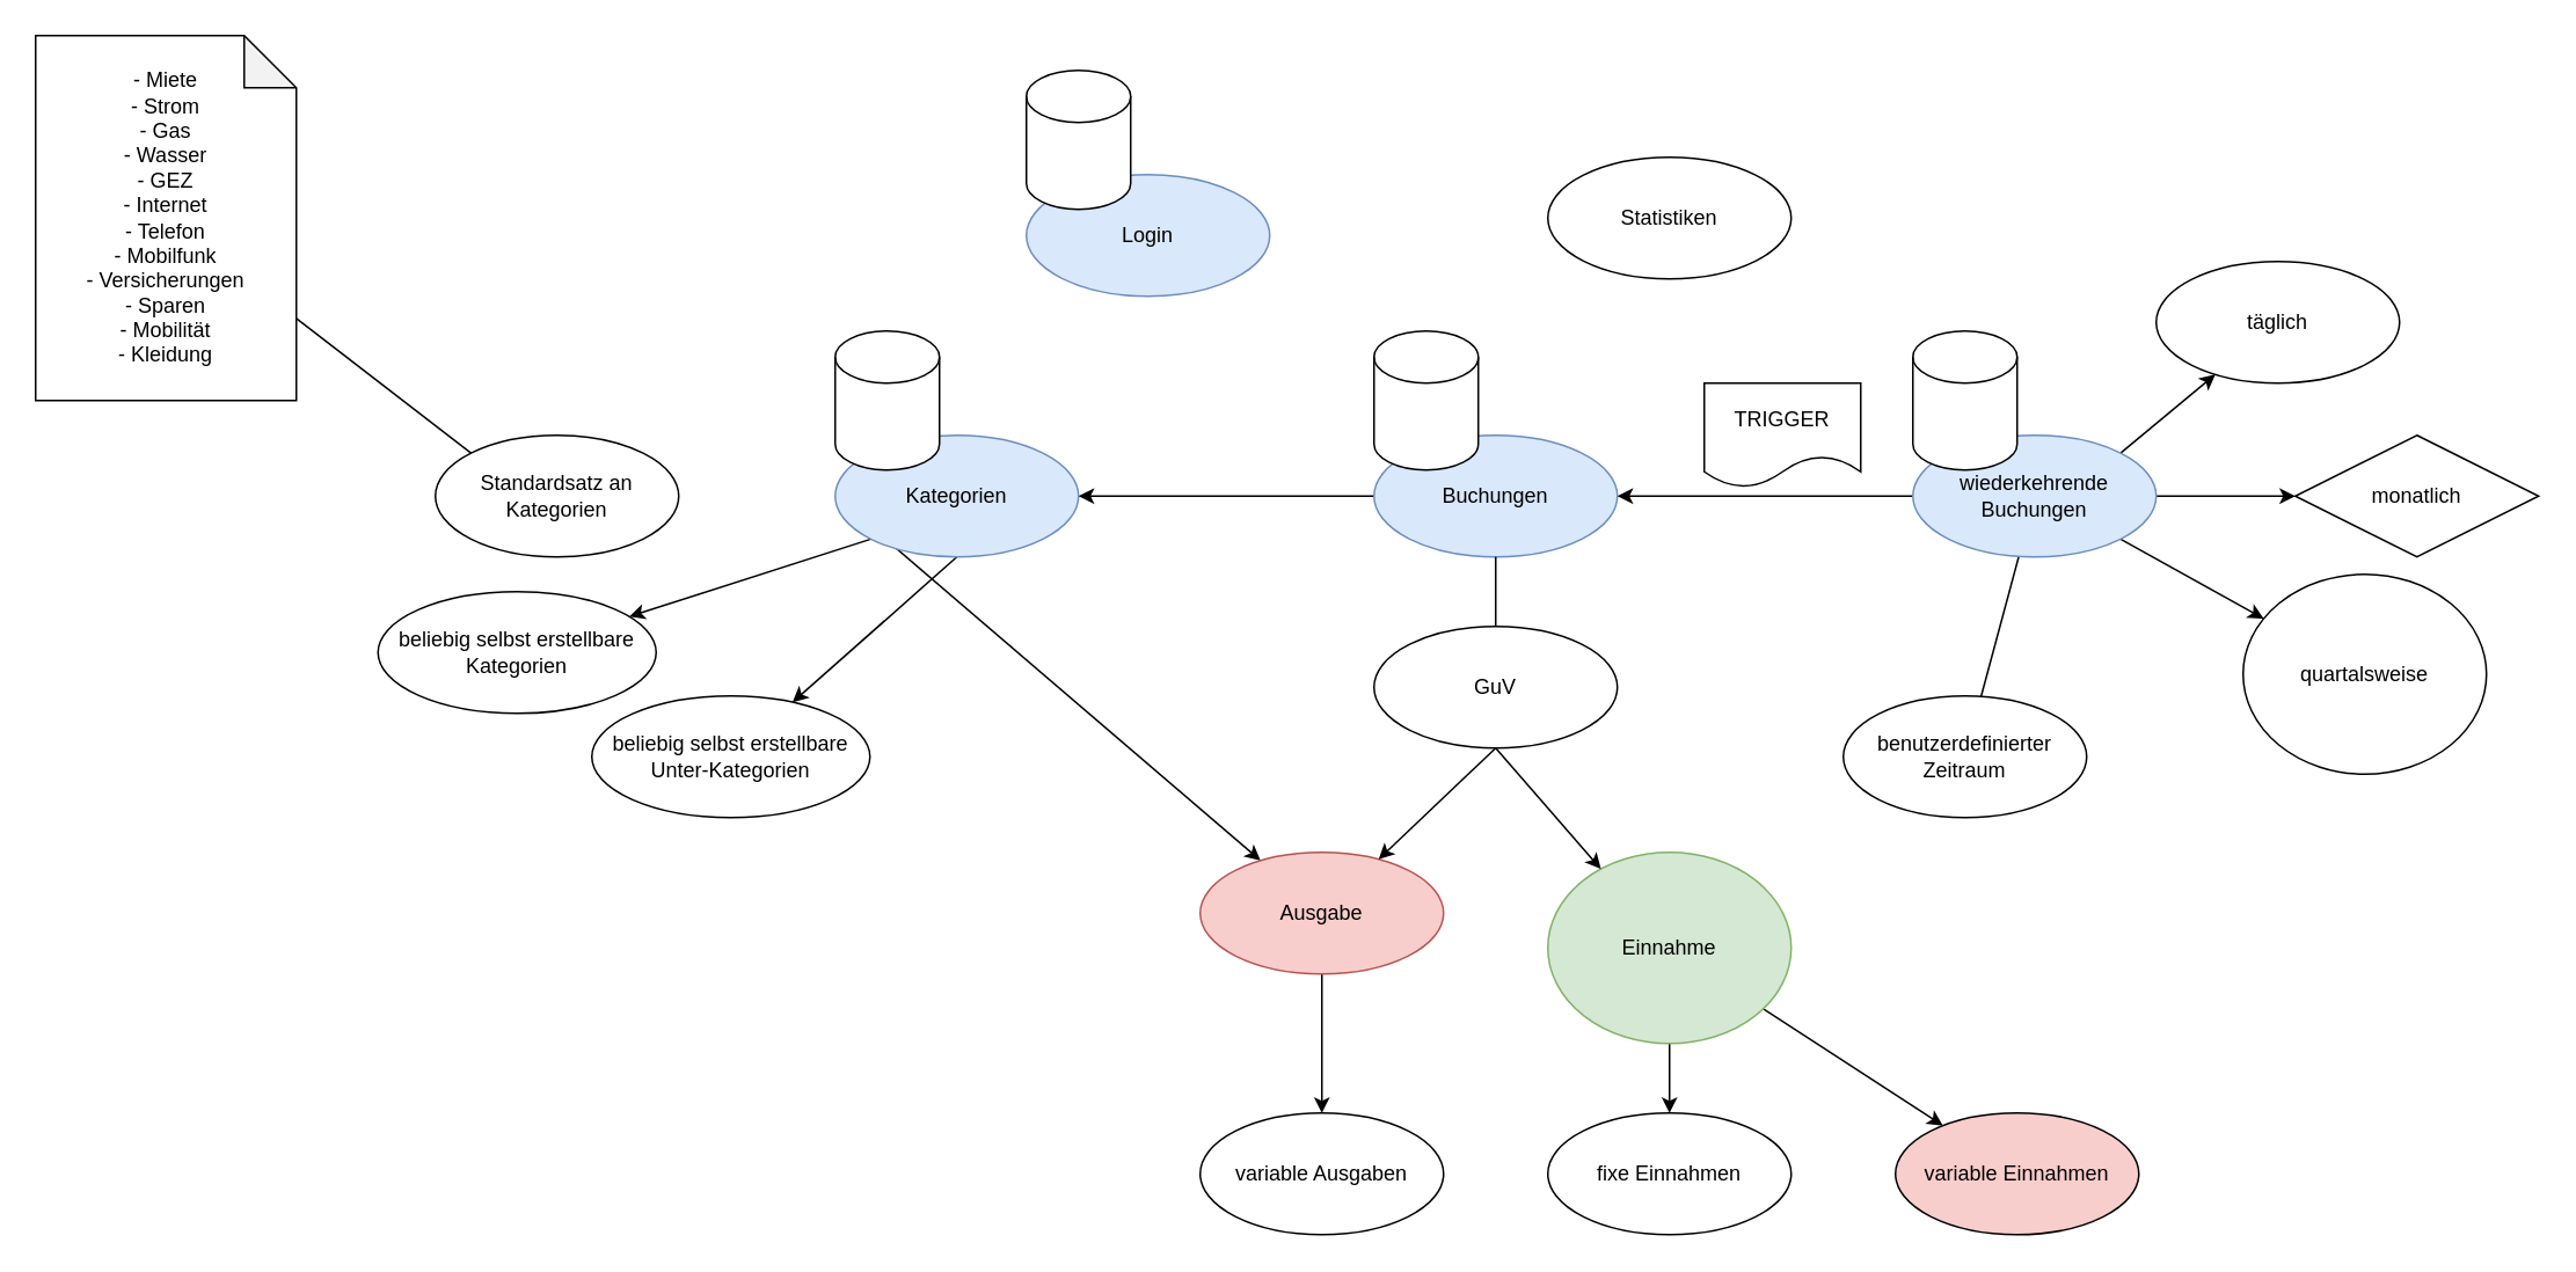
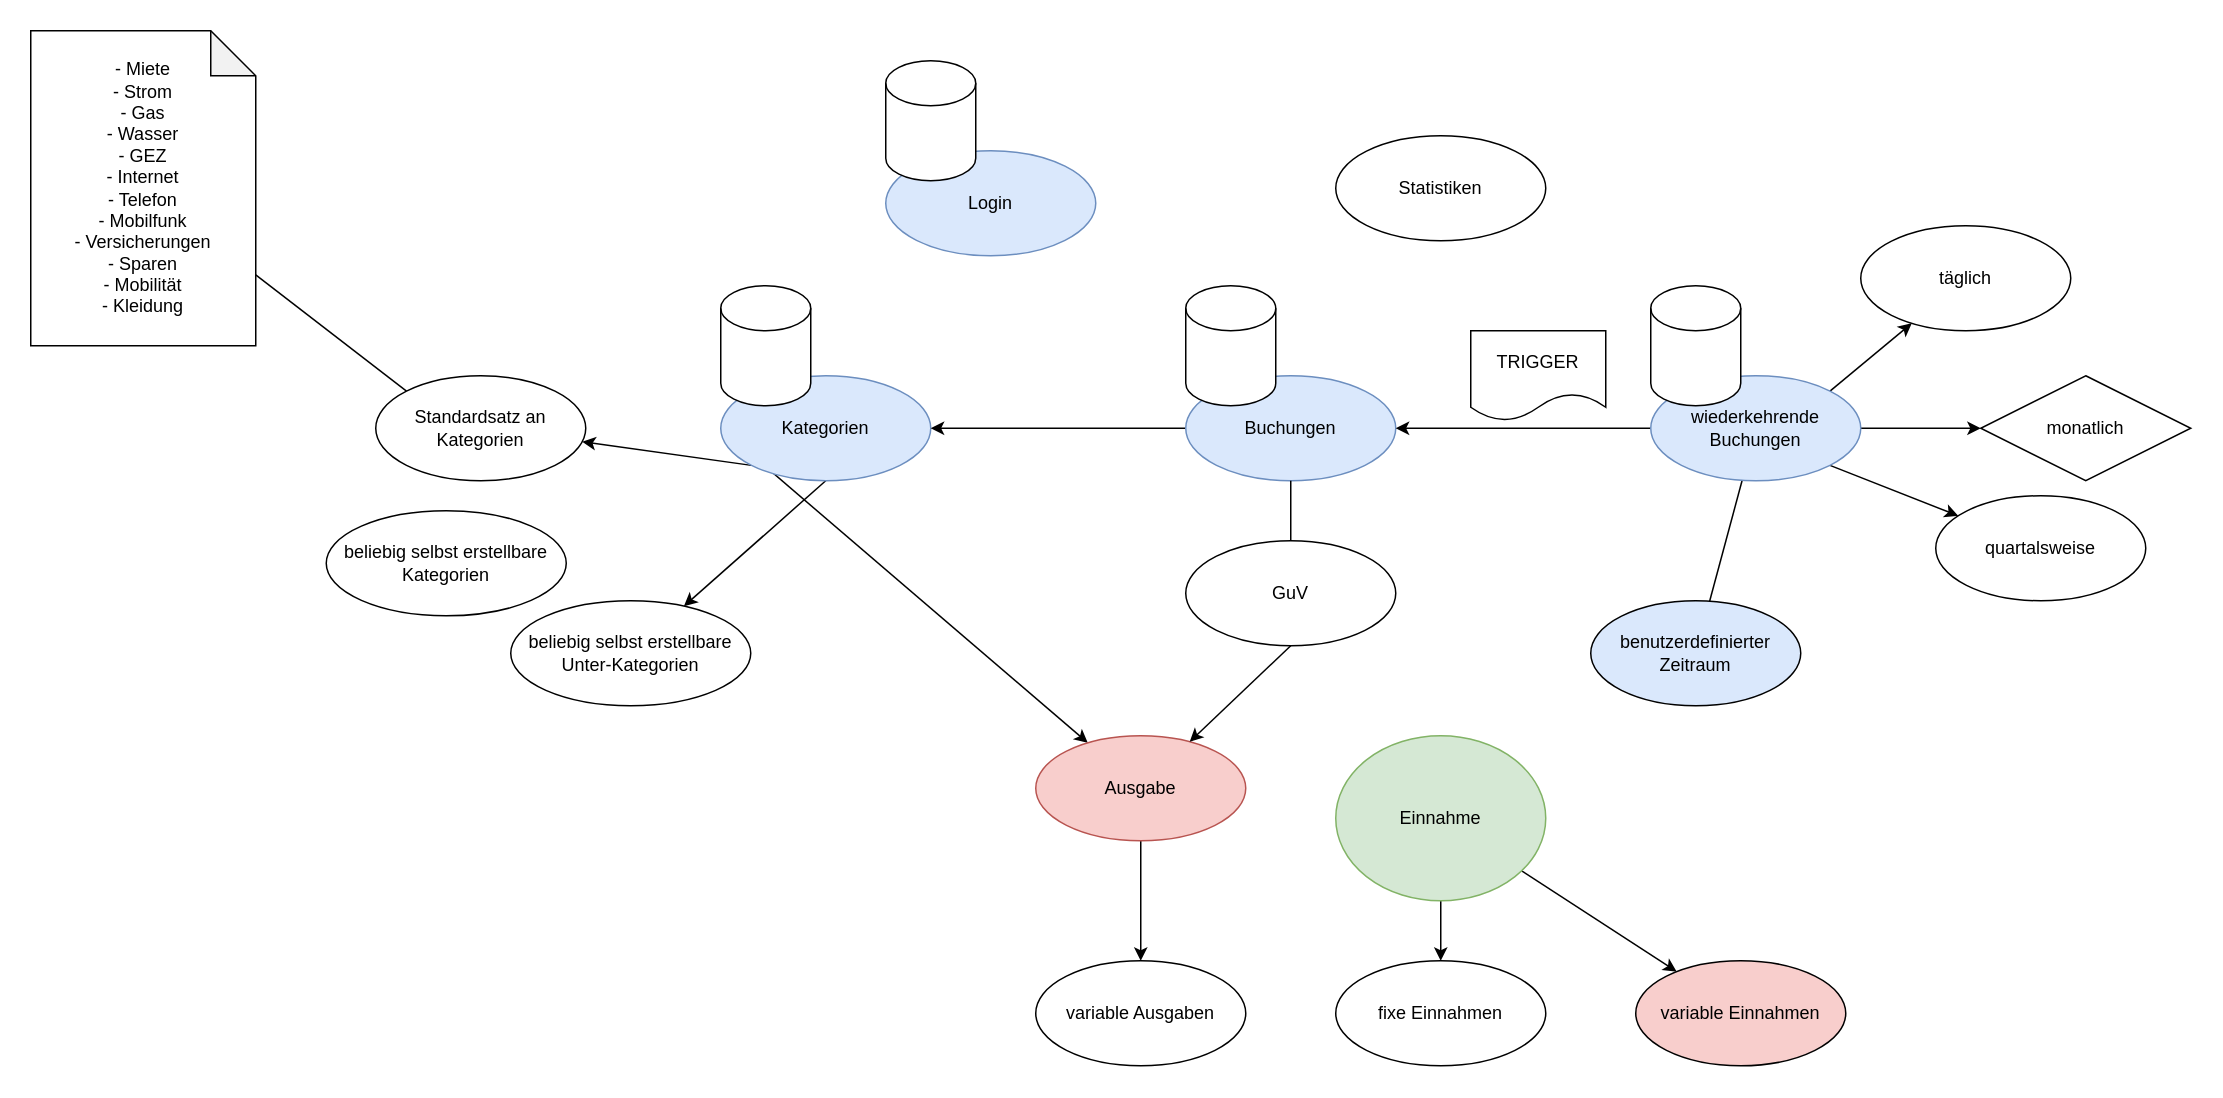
- <mxCell id="4" style="edgeStyle=none;rounded=0;orthogonalLoop=1;jettySize=auto;html=1;exitX=0;exitY=1;exitDx=0;exitDy=0;startArrow=none;startFill=0;endArrow=classic;endFill=1;" edge="1" parent="1" source="5" target="35"><mxGeometry relative="1" as="geometry" /></mxCell>
+ <mxCell id="4" style="edgeStyle=none;rounded=0;orthogonalLoop=1;jettySize=auto;html=1;exitX=0;exitY=1;exitDx=0;exitDy=0;startArrow=none;startFill=0;endArrow=classic;endFill=1;" edge="1" parent="1" source="5" target="32"><mxGeometry relative="1" as="geometry" /></mxCell>
- <mxCell id="25" value="quartalsweise" style="ellipse;whiteSpace=wrap;html=1;" vertex="1" parent="1"><mxGeometry x="1290" y="330" width="140" height="115" as="geometry" /></mxCell>
+ <mxCell id="25" value="quartalsweise" style="ellipse;whiteSpace=wrap;html=1;" vertex="1" parent="1"><mxGeometry x="1290" y="330" width="140" height="70" as="geometry" /></mxCell>
- <mxCell id="40" value="benutzerdefinierter Zeitraum" style="ellipse;whiteSpace=wrap;html=1;" vertex="1" parent="1"><mxGeometry x="1060" y="400" width="140" height="70" as="geometry" /></mxCell>
+ <mxCell id="40" value="benutzerdefinierter Zeitraum" style="ellipse;whiteSpace=wrap;html=1;fillColor=#dae8fc;" vertex="1" parent="1"><mxGeometry x="1060" y="400" width="140" height="70" as="geometry" /></mxCell>
- <mxCell id="28" style="edgeStyle=none;rounded=0;orthogonalLoop=1;jettySize=auto;html=1;exitX=0.5;exitY=1;exitDx=0;exitDy=0;" edge="1" parent="1" source="30" target="11"><mxGeometry relative="1" as="geometry" /></mxCell>
